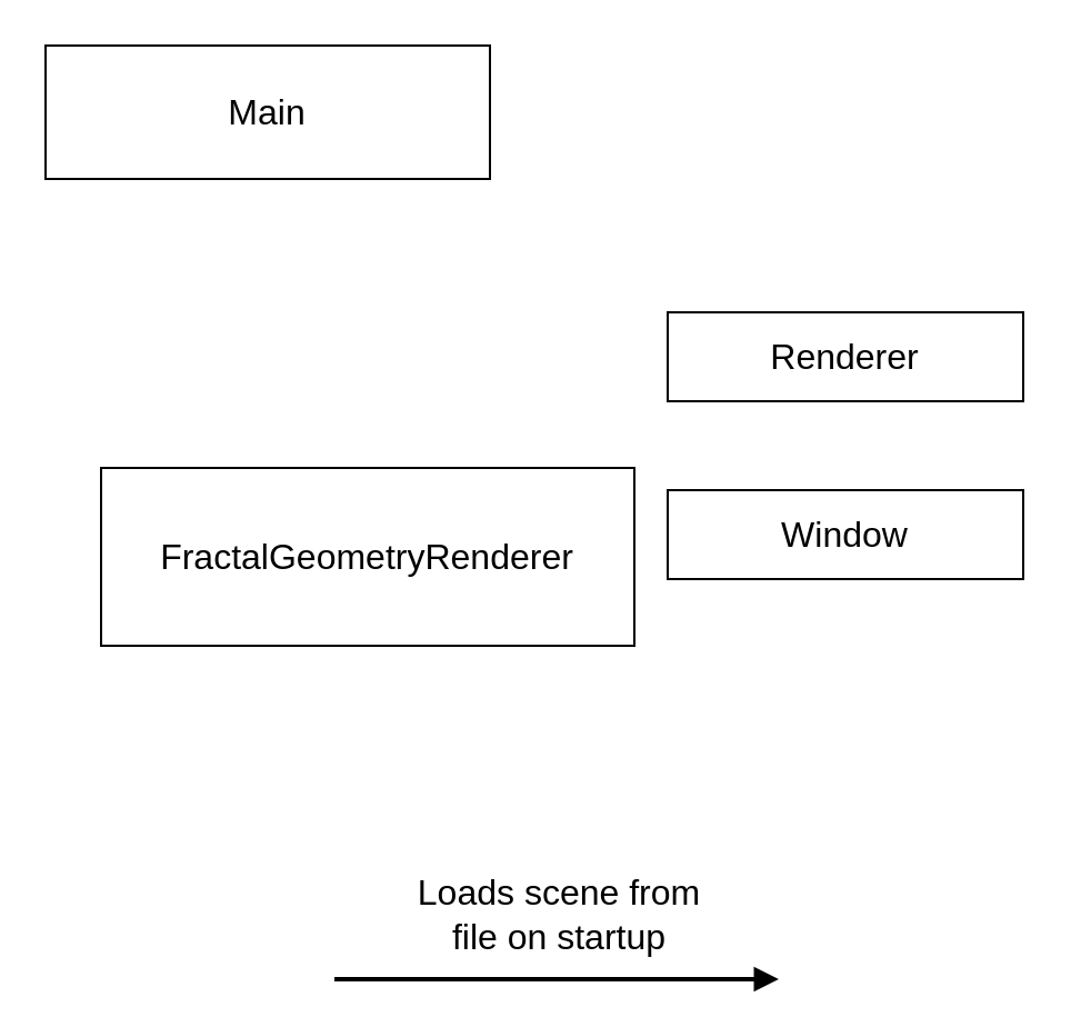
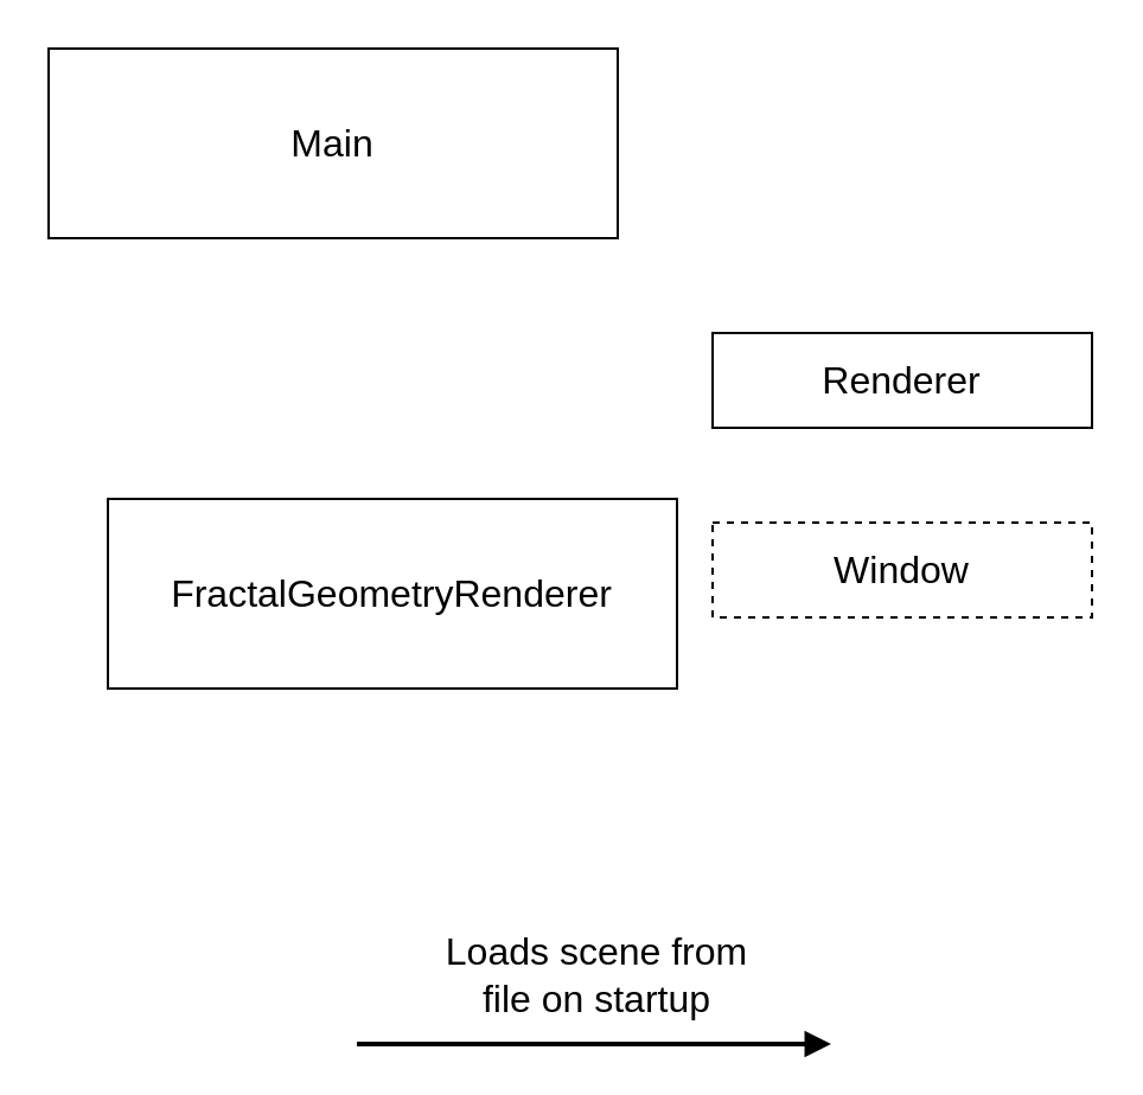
- <mxCell id="7" value="Main" style="rounded=0;whiteSpace=wrap;html=1;fontSize=16;" vertex="1" parent="1"><mxGeometry x="20" y="20" width="200" height="60" as="geometry" /></mxCell>
+ <mxCell id="7" value="Main" style="rounded=0;whiteSpace=wrap;html=1;fontSize=16;" vertex="1" parent="1"><mxGeometry x="20" y="20" width="240" height="80" as="geometry" /></mxCell>
- <mxCell id="6" value="Window" style="rounded=0;whiteSpace=wrap;html=1;fontSize=16;" vertex="1" parent="1"><mxGeometry x="300" y="220" width="160" height="40" as="geometry" /></mxCell>
+ <mxCell id="6" value="Window" style="rounded=0;whiteSpace=wrap;html=1;fontSize=16;dashed=1;" vertex="1" parent="1"><mxGeometry x="300" y="220" width="160" height="40" as="geometry" /></mxCell>
